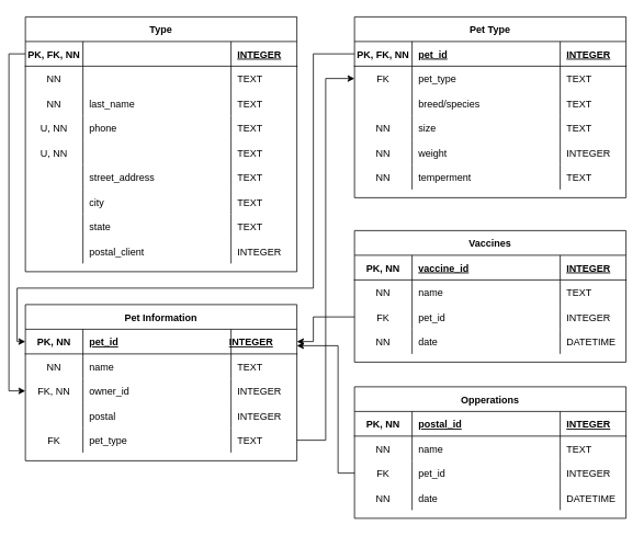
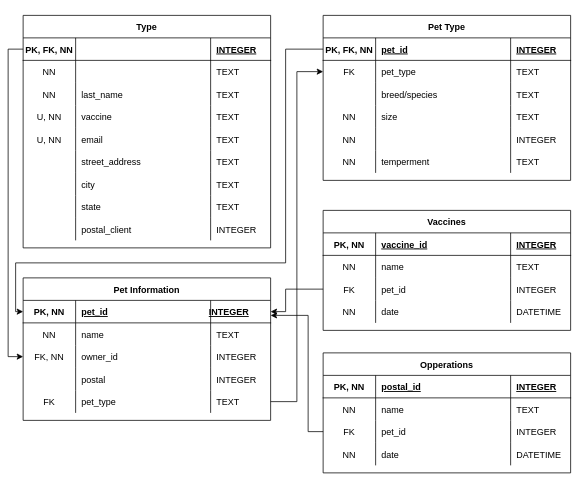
- <mxCell id="32" value="phone" style="shape=partialRectangle;overflow=hidden;connectable=0;fillColor=none;top=0;left=0;bottom=0;right=0;align=left;spacingLeft=6;" vertex="1" parent="30"><mxGeometry x="70" width="180" height="30" as="geometry"><mxRectangle width="180" height="30" as="alternateBounds" /></mxGeometry></mxCell>
+ <mxCell id="32" value="vaccine" style="shape=partialRectangle;overflow=hidden;connectable=0;fillColor=none;top=0;left=0;bottom=0;right=0;align=left;spacingLeft=6;" vertex="1" parent="30"><mxGeometry x="70" width="180" height="30" as="geometry"><mxRectangle width="180" height="30" as="alternateBounds" /></mxGeometry></mxCell>
+ <mxCell id="36" value="email" style="shape=partialRectangle;overflow=hidden;connectable=0;fillColor=none;top=0;left=0;bottom=0;right=0;align=left;spacingLeft=6;" vertex="1" parent="34"><mxGeometry x="70" width="180" height="30" as="geometry"><mxRectangle width="180" height="30" as="alternateBounds" /></mxGeometry></mxCell>
- <mxCell id="111" value="weight" style="shape=partialRectangle;overflow=hidden;connectable=0;fillColor=none;top=0;left=0;bottom=0;right=0;align=left;spacingLeft=6;" vertex="1" parent="109"><mxGeometry x="70" width="180" height="30" as="geometry"><mxRectangle width="180" height="30" as="alternateBounds" /></mxGeometry></mxCell>
